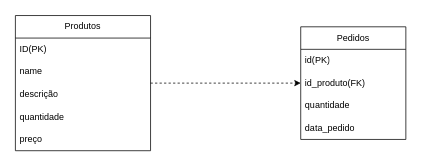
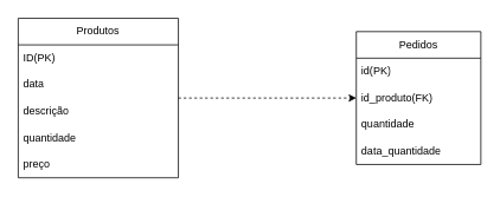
- <mxCell id="5" value="name" style="text;strokeColor=none;fillColor=none;align=left;verticalAlign=middle;spacingLeft=4;spacingRight=4;overflow=hidden;points=[[0,0.5],[1,0.5]];portConstraint=eastwest;rotatable=0;whiteSpace=wrap;html=1;" vertex="1" parent="3"><mxGeometry y="60" width="180" height="30" as="geometry" /></mxCell>
+ <mxCell id="5" value="data" style="text;strokeColor=none;fillColor=none;align=left;verticalAlign=middle;spacingLeft=4;spacingRight=4;overflow=hidden;points=[[0,0.5],[1,0.5]];portConstraint=eastwest;rotatable=0;whiteSpace=wrap;html=1;" vertex="1" parent="3"><mxGeometry y="60" width="180" height="30" as="geometry" /></mxCell>
- <mxCell id="13" value="data_pedido" style="text;strokeColor=none;fillColor=none;align=left;verticalAlign=middle;spacingLeft=4;spacingRight=4;overflow=hidden;points=[[0,0.5],[1,0.5]];portConstraint=eastwest;rotatable=0;whiteSpace=wrap;html=1;" vertex="1" parent="9"><mxGeometry y="120" width="140" height="30" as="geometry" /></mxCell>
+ <mxCell id="13" value="data_quantidade" style="text;strokeColor=none;fillColor=none;align=left;verticalAlign=middle;spacingLeft=4;spacingRight=4;overflow=hidden;points=[[0,0.5],[1,0.5]];portConstraint=eastwest;rotatable=0;whiteSpace=wrap;html=1;" vertex="1" parent="9"><mxGeometry y="120" width="140" height="30" as="geometry" /></mxCell>
